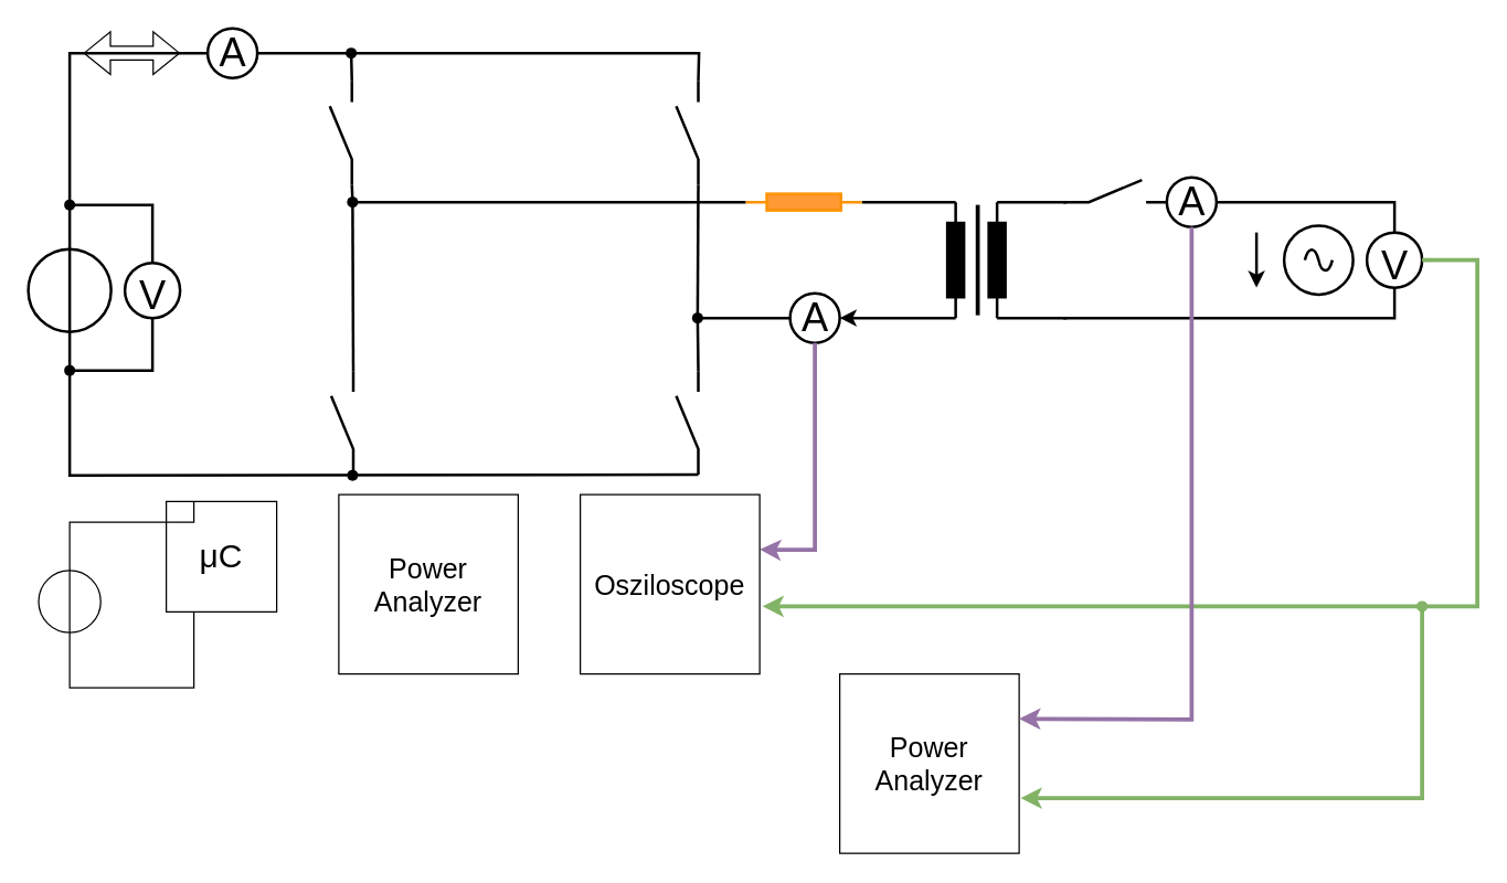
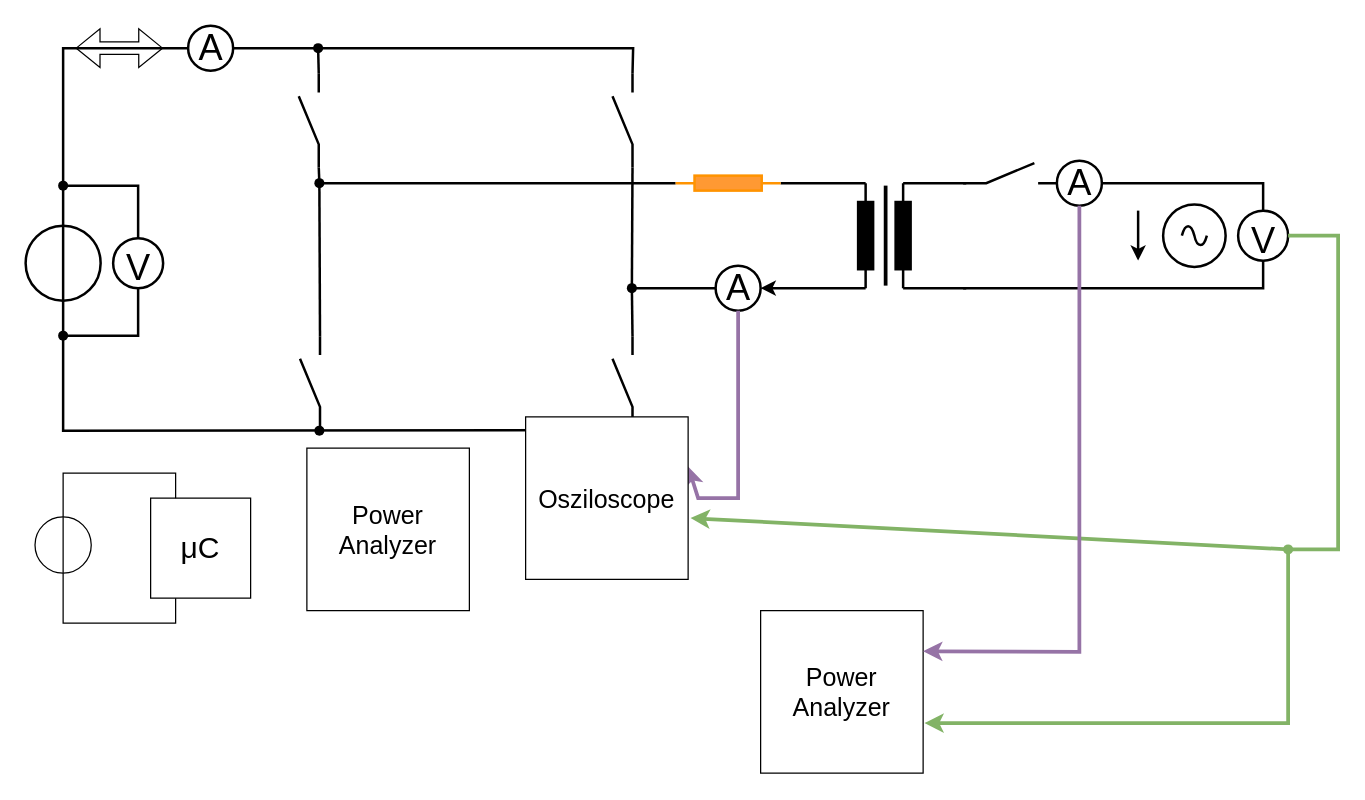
- <mxCell id="34" value="&lt;font style=&quot;font-size: 24px;&quot;&gt;μC&lt;/font&gt;" style="whiteSpace=wrap;html=1;aspect=fixed;" vertex="1" parent="1"><mxGeometry x="120" y="363" width="80" height="80" as="geometry" /></mxCell>
+ <mxCell id="34" value="&lt;font style=&quot;font-size: 24px;&quot;&gt;μC&lt;/font&gt;" style="whiteSpace=wrap;html=1;aspect=fixed;" vertex="1" parent="1"><mxGeometry x="120" y="398" width="80" height="80" as="geometry" /></mxCell>
- <mxCell id="26" value="&lt;font style=&quot;font-size: 20px;&quot;&gt;Osziloscope&lt;/font&gt;" style="whiteSpace=wrap;html=1;aspect=fixed;" vertex="1" parent="1"><mxGeometry x="420" y="358" width="130" height="130" as="geometry" /></mxCell>
+ <mxCell id="26" value="&lt;font style=&quot;font-size: 20px;&quot;&gt;Osziloscope&lt;/font&gt;" style="whiteSpace=wrap;html=1;aspect=fixed;" vertex="1" parent="1"><mxGeometry x="420" y="333" width="130" height="130" as="geometry" /></mxCell>
